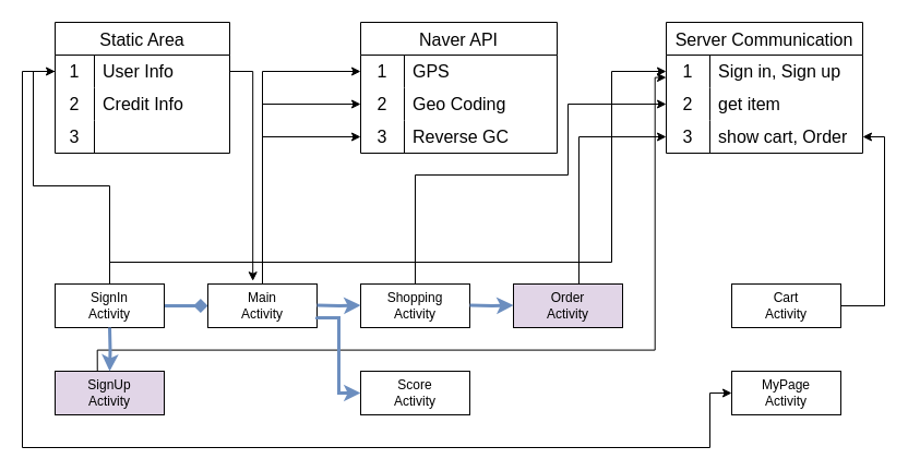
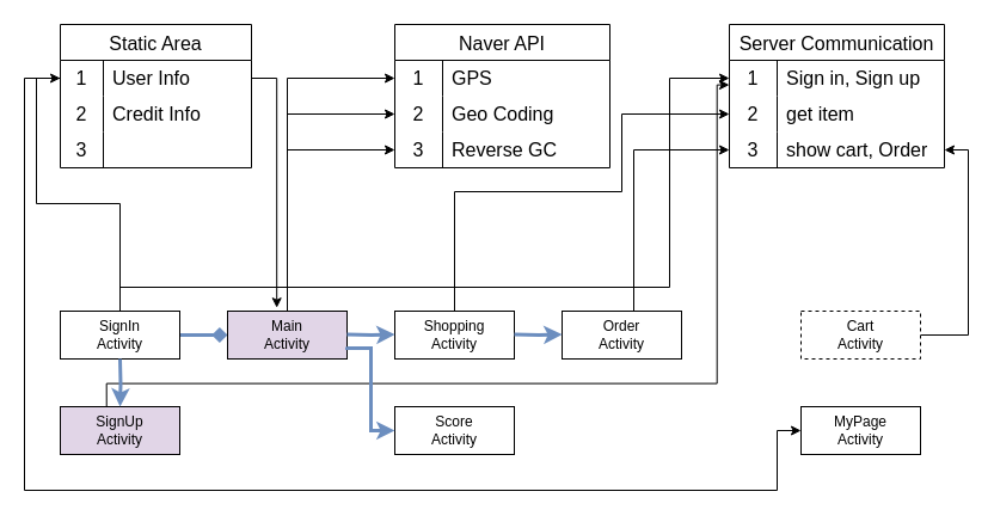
- <mxCell id="39" value="Main&lt;br&gt;Activity" style="rounded=0;whiteSpace=wrap;html=1;" vertex="1" parent="1"><mxGeometry x="190" y="260" width="100" height="40" as="geometry" /></mxCell>
+ <mxCell id="39" value="Main&lt;br&gt;Activity" style="rounded=0;whiteSpace=wrap;html=1;fillColor=#e1d5e7;" vertex="1" parent="1"><mxGeometry x="190" y="260" width="100" height="40" as="geometry" /></mxCell>
- <mxCell id="46" value="Order&lt;br&gt;Activity" style="rounded=0;whiteSpace=wrap;html=1;fillColor=#e1d5e7;" vertex="1" parent="1"><mxGeometry x="470" y="260" width="100" height="40" as="geometry" /></mxCell>
+ <mxCell id="46" value="Order&lt;br&gt;Activity" style="rounded=0;whiteSpace=wrap;html=1;" vertex="1" parent="1"><mxGeometry x="470" y="260" width="100" height="40" as="geometry" /></mxCell>
- <mxCell id="48" value="Cart&lt;br&gt;Activity" style="rounded=0;whiteSpace=wrap;html=1;" vertex="1" parent="1"><mxGeometry x="670" y="260" width="100" height="40" as="geometry" /></mxCell>
+ <mxCell id="48" value="Cart&lt;br&gt;Activity" style="rounded=0;whiteSpace=wrap;html=1;dashed=1;" vertex="1" parent="1"><mxGeometry x="670" y="260" width="100" height="40" as="geometry" /></mxCell>
